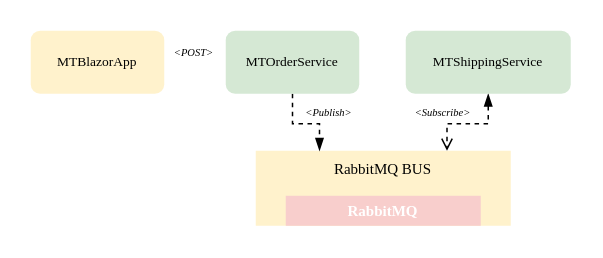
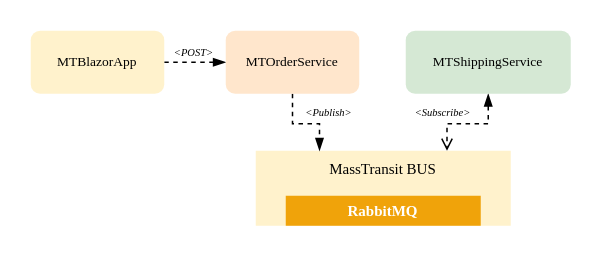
+ <mxCell id="2" style="edgeStyle=orthogonalEdgeStyle;rounded=0;orthogonalLoop=1;jettySize=auto;html=1;exitX=1;exitY=0.5;exitDx=0;exitDy=0;entryX=0;entryY=0.5;entryDx=0;entryDy=0;dashed=1;fontFamily=Verdana;fontSize=7;fontColor=#000000;startArrow=none;startFill=0;endArrow=blockThin;endFill=1;" edge="1" parent="1" source="3" target="7"><mxGeometry relative="1" as="geometry" /></mxCell>
- <mxCell id="7" value="MTOrderService" style="rounded=1;whiteSpace=wrap;html=1;fillColor=#d5e8d4;strokeColor=none;fontFamily=Verdana;fontSize=9;" vertex="1" parent="1"><mxGeometry x="150" y="20" width="89" height="42" as="geometry" /></mxCell>
+ <mxCell id="7" value="MTOrderService" style="rounded=1;whiteSpace=wrap;html=1;fillColor=#ffe6cc;strokeColor=none;fontFamily=Verdana;fontSize=9;" vertex="1" parent="1"><mxGeometry x="150" y="20" width="89" height="42" as="geometry" /></mxCell>
- <mxCell id="4" value="RabbitMQ BUS" style="rounded=0;whiteSpace=wrap;html=1;fillColor=#fff2cc;strokeColor=none;verticalAlign=top;fontFamily=Verdana;fontSize=10;" vertex="1" parent="1"><mxGeometry x="170" y="100" width="170" height="50" as="geometry" /></mxCell>
+ <mxCell id="4" value="MassTransit BUS" style="rounded=0;whiteSpace=wrap;html=1;fillColor=#fff2cc;strokeColor=none;verticalAlign=top;fontFamily=Verdana;fontSize=10;" vertex="1" parent="1"><mxGeometry x="170" y="100" width="170" height="50" as="geometry" /></mxCell>
- <mxCell id="5" value="RabbitMQ" style="rounded=0;whiteSpace=wrap;html=1;fillColor=#f8cecc;strokeColor=none;fontColor=#FFFFFF;fontStyle=1;fontFamily=Verdana;fontSize=10;" vertex="1" parent="1"><mxGeometry x="190" y="130" width="130" height="20" as="geometry" /></mxCell>
+ <mxCell id="5" value="RabbitMQ" style="rounded=0;whiteSpace=wrap;html=1;fillColor=#f0a30a;strokeColor=none;fontColor=#FFFFFF;fontStyle=1;fontFamily=Verdana;fontSize=10;" vertex="1" parent="1"><mxGeometry x="190" y="130" width="130" height="20" as="geometry" /></mxCell>
